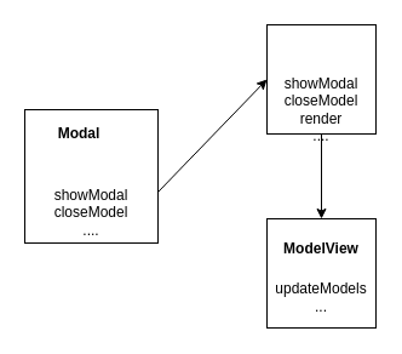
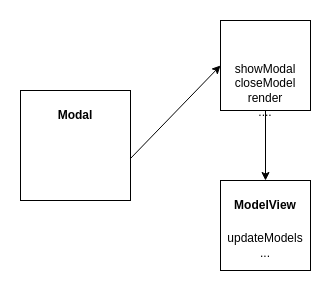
- <mxCell id="3" value="&lt;b&gt;Modal&lt;/b&gt;" style="text;html=1;strokeColor=none;fillColor=none;align=center;verticalAlign=middle;whiteSpace=wrap;rounded=0;" vertex="1" parent="1"><mxGeometry x="35" y="95" width="60" height="30" as="geometry" /></mxCell>
+ <mxCell id="3" value="&lt;b&gt;Modal&lt;/b&gt;" style="text;html=1;strokeColor=none;fillColor=none;align=center;verticalAlign=middle;whiteSpace=wrap;rounded=0;" vertex="1" parent="1"><mxGeometry x="45" y="100" width="60" height="30" as="geometry" /></mxCell>
- <mxCell id="4" value="showModal&lt;br&gt;closeModel&lt;br&gt;...." style="text;html=1;strokeColor=none;fillColor=none;align=center;verticalAlign=middle;whiteSpace=wrap;rounded=0;" vertex="1" parent="1"><mxGeometry x="45" y="160" width="60" height="30" as="geometry" /></mxCell>
